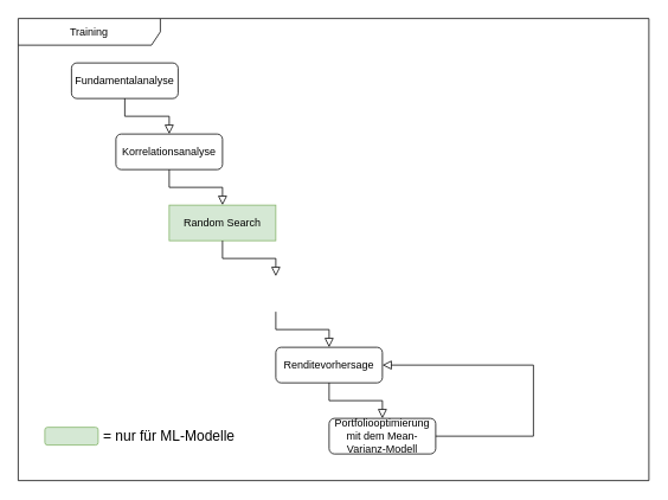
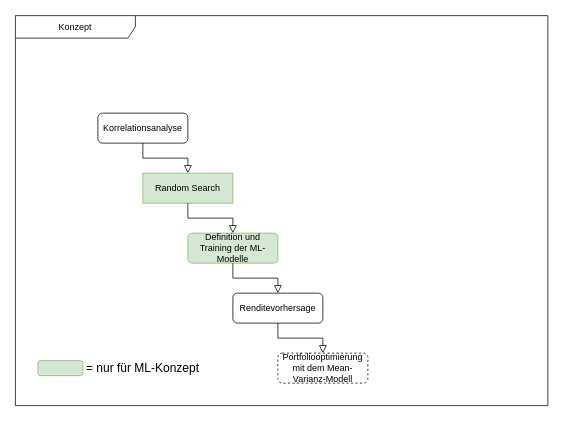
- <mxCell id="2" value="Training" style="shape=umlFrame;whiteSpace=wrap;html=1;pointerEvents=0;recursiveResize=0;container=1;collapsible=0;width=160;" parent="1" vertex="1"><mxGeometry x="20" y="20" width="710" height="520" as="geometry" /></mxCell>
+ <mxCell id="2" value="Konzept" style="shape=umlFrame;whiteSpace=wrap;html=1;pointerEvents=0;recursiveResize=0;container=1;collapsible=0;width=160;" parent="1" vertex="1"><mxGeometry x="20" y="20" width="710" height="520" as="geometry" /></mxCell>
- <mxCell id="15" value="Fundamentalanalyse" style="rounded=1;whiteSpace=wrap;html=1;fontSize=12;glass=0;strokeWidth=1;shadow=0;" parent="2" vertex="1"><mxGeometry x="60" y="50" width="120" height="40" as="geometry" /></mxCell>
- <mxCell id="16" value="" style="rounded=0;html=1;jettySize=auto;orthogonalLoop=1;fontSize=11;endArrow=block;endFill=0;endSize=8;strokeWidth=1;shadow=0;labelBackgroundColor=none;edgeStyle=orthogonalEdgeStyle;entryX=0.5;entryY=0;entryDx=0;entryDy=0;" parent="2" source="15" target="3" edge="1"><mxGeometry relative="1" as="geometry"><mxPoint x="120" y="150" as="targetPoint" /><Array as="points"><mxPoint x="120" y="110" /><mxPoint x="170" y="110" /></Array></mxGeometry></mxCell>
+ <mxCell id="6" value="Definition und Training der ML-Modelle" style="rounded=1;whiteSpace=wrap;html=1;fontSize=12;glass=0;strokeWidth=1;shadow=0;fillColor=#d5e8d4;strokeColor=#82b366;" parent="2" vertex="1"><mxGeometry x="230" y="290" width="120" height="40" as="geometry" /></mxCell>
- <mxCell id="11" value="" style="rounded=0;html=1;jettySize=auto;orthogonalLoop=1;fontSize=11;endArrow=block;endFill=0;endSize=8;strokeWidth=1;shadow=0;labelBackgroundColor=none;edgeStyle=orthogonalEdgeStyle;entryX=1;entryY=0.5;entryDx=0;entryDy=0;exitX=1;exitY=0.5;exitDx=0;exitDy=0;" parent="2" source="9" target="8" edge="1"><mxGeometry relative="1" as="geometry"><mxPoint x="530" y="555" as="sourcePoint" /><mxPoint x="640" y="490" as="targetPoint" /><Array as="points"><mxPoint x="580" y="470" /><mxPoint x="580" y="390" /></Array></mxGeometry></mxCell>
- <mxCell id="14" value="= nur für ML-Modelle" style="text;html=1;align=center;verticalAlign=middle;whiteSpace=wrap;rounded=0;fontSize=16;" parent="2" vertex="1"><mxGeometry x="90" y="455" width="160" height="30" as="geometry" /></mxCell>
+ <mxCell id="14" value="= nur für ML-Konzept" style="text;html=1;align=center;verticalAlign=middle;whiteSpace=wrap;rounded=0;fontSize=16;" parent="2" vertex="1"><mxGeometry x="90" y="455" width="160" height="30" as="geometry" /></mxCell>
- <mxCell id="9" value="Portfoliooptimierung mit dem Mean-Varianz-Modell" style="rounded=1;whiteSpace=wrap;html=1;fontSize=12;glass=0;strokeWidth=1;shadow=0;" parent="2" vertex="1"><mxGeometry x="350" y="450" width="120" height="40" as="geometry" /></mxCell>
+ <mxCell id="9" value="Portfoliooptimierung mit dem Mean-Varianz-Modell" style="rounded=1;whiteSpace=wrap;html=1;fontSize=12;glass=0;strokeWidth=1;shadow=0;dashed=1;" parent="2" vertex="1"><mxGeometry x="350" y="450" width="120" height="40" as="geometry" /></mxCell>
